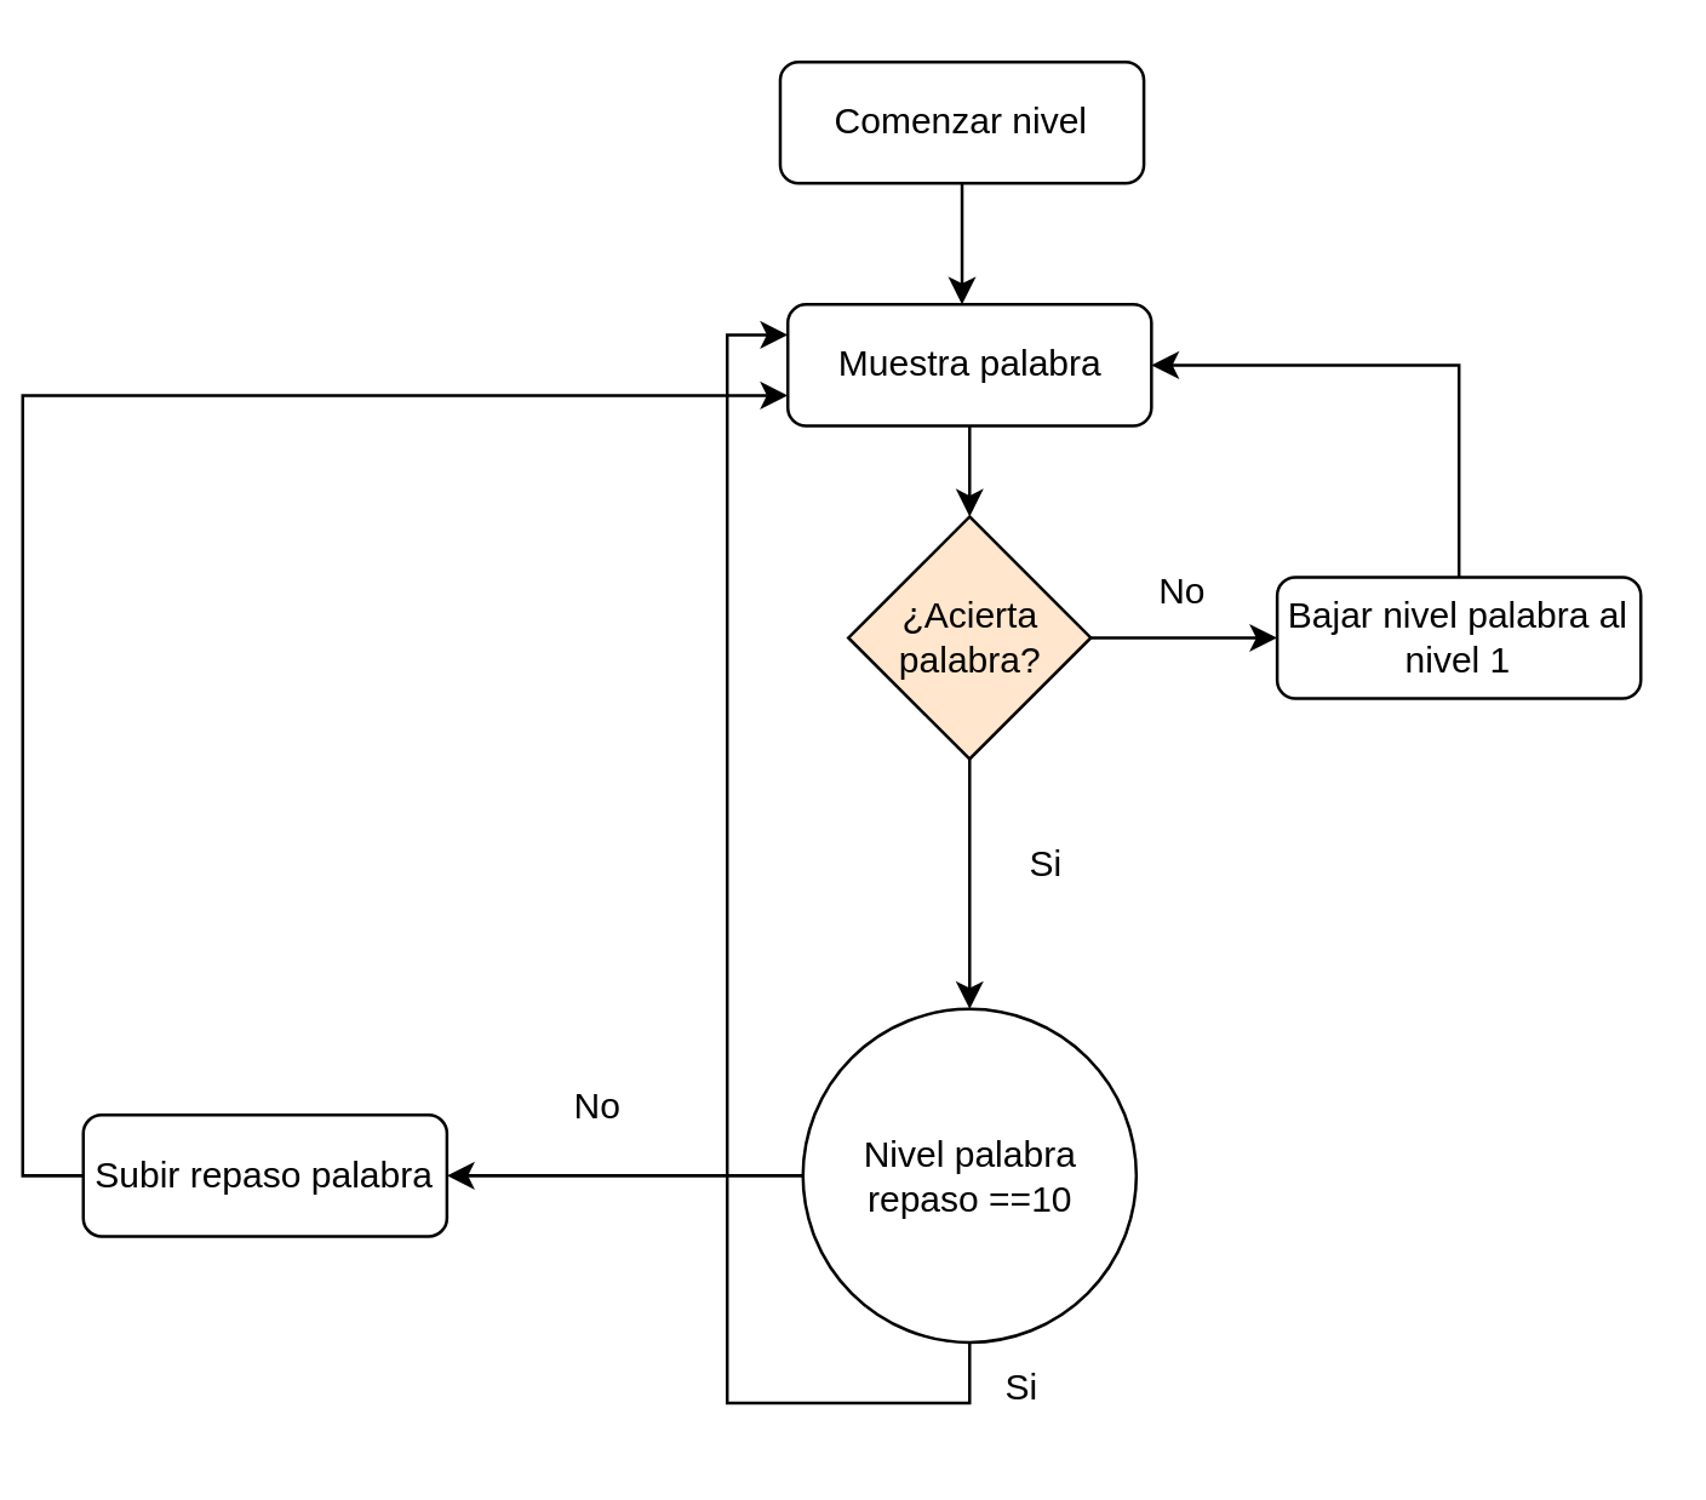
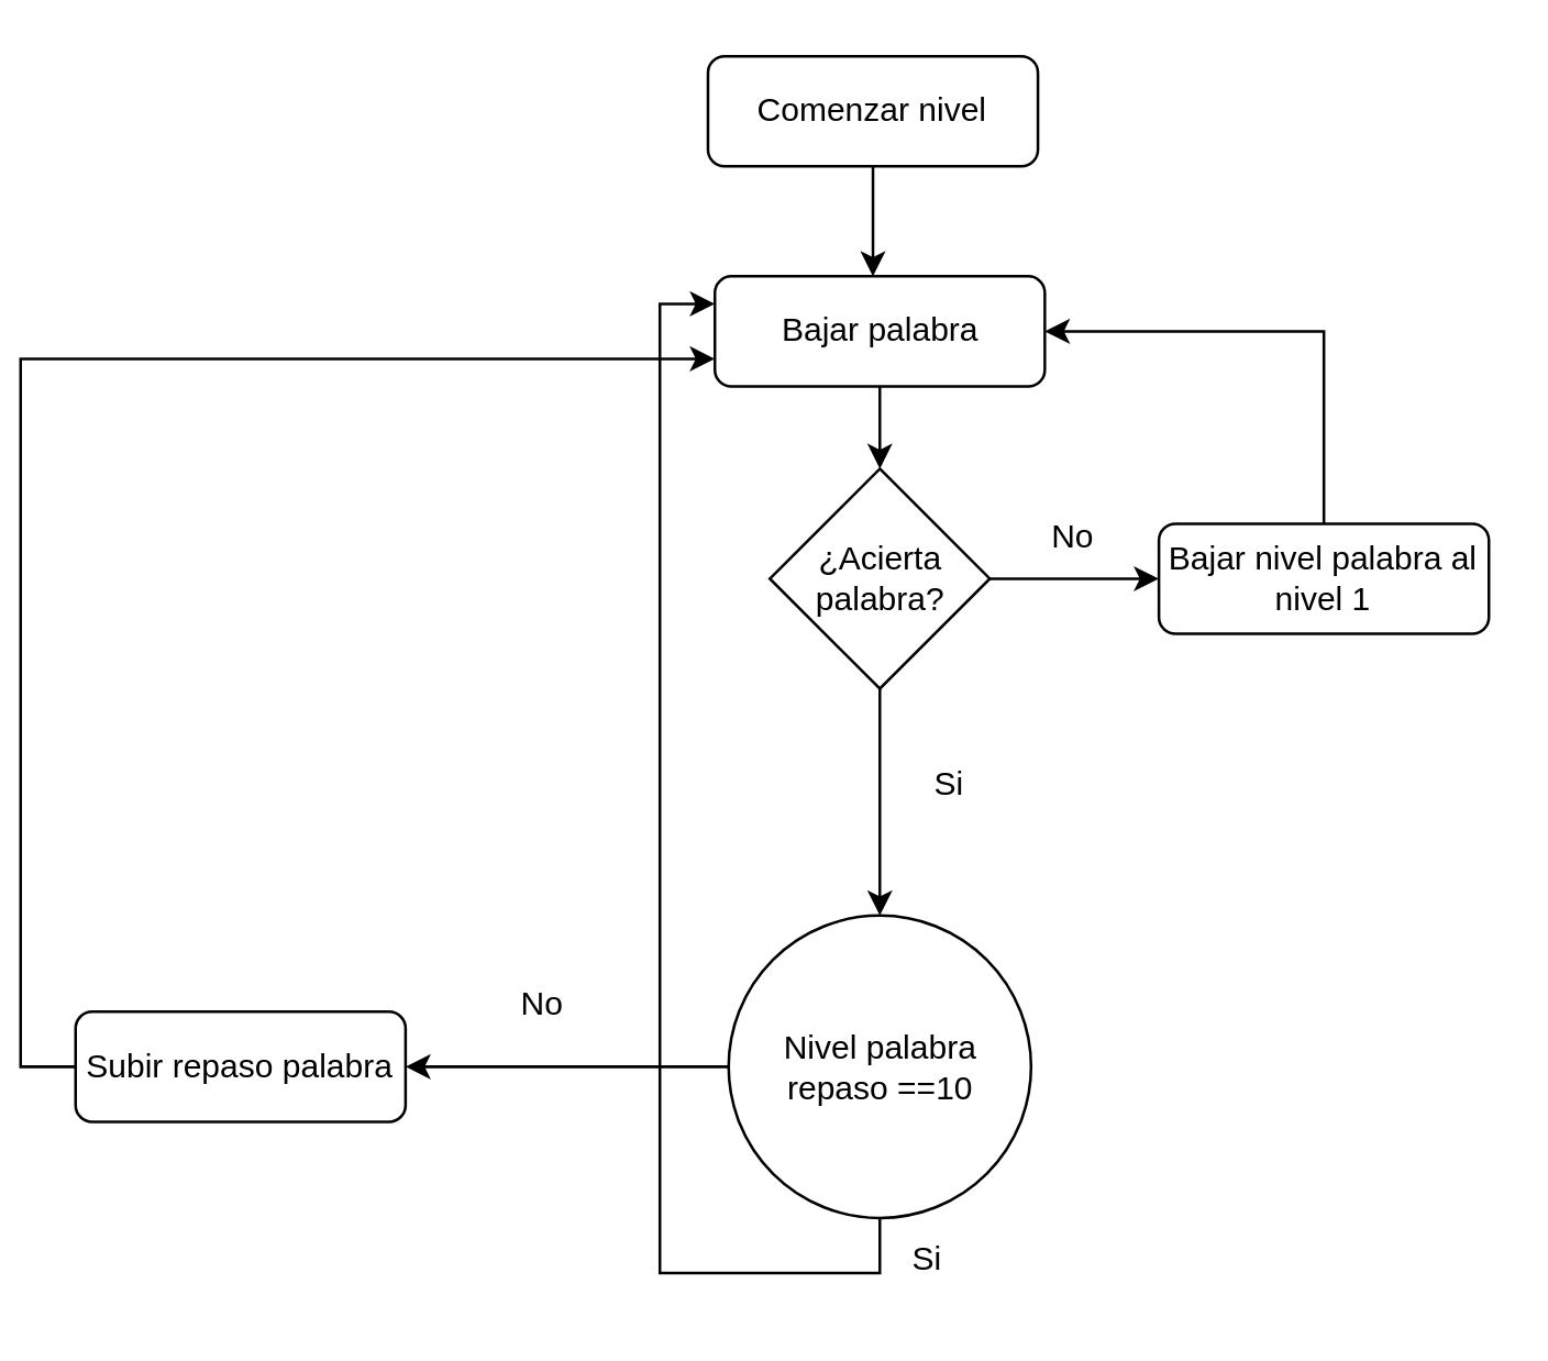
- <mxCell id="14" value="Muestra palabra" style="rounded=1;whiteSpace=wrap;html=1;" vertex="1" parent="1"><mxGeometry x="252.5" y="100" width="120" height="40" as="geometry" /></mxCell>
+ <mxCell id="14" value="Bajar palabra" style="rounded=1;whiteSpace=wrap;html=1;" vertex="1" parent="1"><mxGeometry x="252.5" y="100" width="120" height="40" as="geometry" /></mxCell>
- <mxCell id="6" value="¿Acierta palabra?" style="rhombus;whiteSpace=wrap;html=1;fillColor=#ffe6cc;" parent="1" vertex="1"><mxGeometry x="272.5" y="170" width="80" height="80" as="geometry" /></mxCell>
+ <mxCell id="6" value="¿Acierta palabra?" style="rhombus;whiteSpace=wrap;html=1;" parent="1" vertex="1"><mxGeometry x="272.5" y="170" width="80" height="80" as="geometry" /></mxCell>
